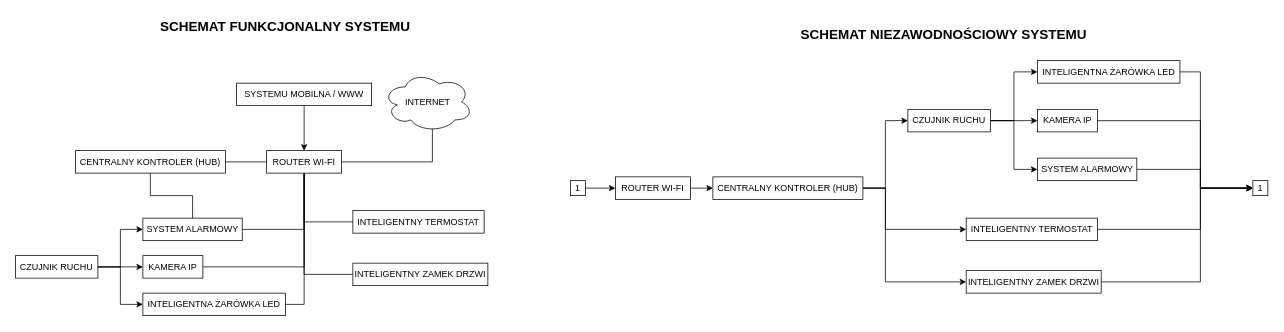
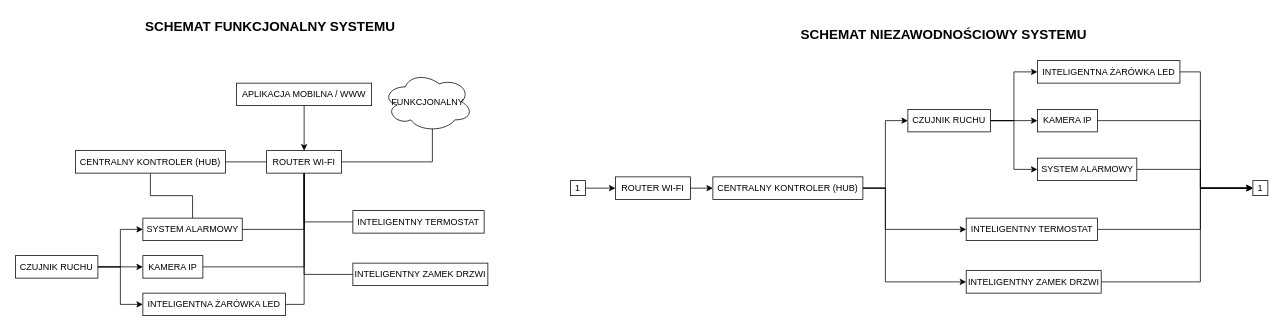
- <mxCell id="24" value="&lt;font style=&quot;font-size: 18px;&quot;&gt;&lt;b&gt;SCHEMAT FUNKCJONALNY SYSTEMU&lt;/b&gt;&lt;/font&gt;" style="text;html=1;whiteSpace=wrap;strokeColor=none;fillColor=none;align=center;verticalAlign=middle;rounded=0;" vertex="1" parent="1"><mxGeometry x="200" y="20" width="360" height="30" as="geometry" /></mxCell>
+ <mxCell id="24" value="&lt;font style=&quot;font-size: 18px;&quot;&gt;&lt;b&gt;SCHEMAT FUNKCJONALNY SYSTEMU&lt;/b&gt;&lt;/font&gt;" style="text;html=1;whiteSpace=wrap;strokeColor=none;fillColor=none;align=center;verticalAlign=middle;rounded=0;" vertex="1" parent="1"><mxGeometry x="180" y="20" width="360" height="30" as="geometry" /></mxCell>
- <mxCell id="3" value="&lt;div&gt;SYSTEMU MOBILNA / WWW&lt;/div&gt;" style="rounded=0;whiteSpace=wrap;html=1;" parent="1" vertex="1"><mxGeometry x="315" y="110" width="180" height="30" as="geometry" /></mxCell>
+ <mxCell id="3" value="&lt;div&gt;APLIKACJA MOBILNA / WWW&lt;/div&gt;" style="rounded=0;whiteSpace=wrap;html=1;" parent="1" vertex="1"><mxGeometry x="315" y="110" width="180" height="30" as="geometry" /></mxCell>
- <mxCell id="22" value="INTERNET" style="ellipse;shape=cloud;whiteSpace=wrap;html=1;" vertex="1" parent="1"><mxGeometry x="510" y="95" width="120" height="80" as="geometry" /></mxCell>
+ <mxCell id="22" value="FUNKCJONALNY" style="ellipse;shape=cloud;whiteSpace=wrap;html=1;" vertex="1" parent="1"><mxGeometry x="510" y="95" width="120" height="80" as="geometry" /></mxCell>
